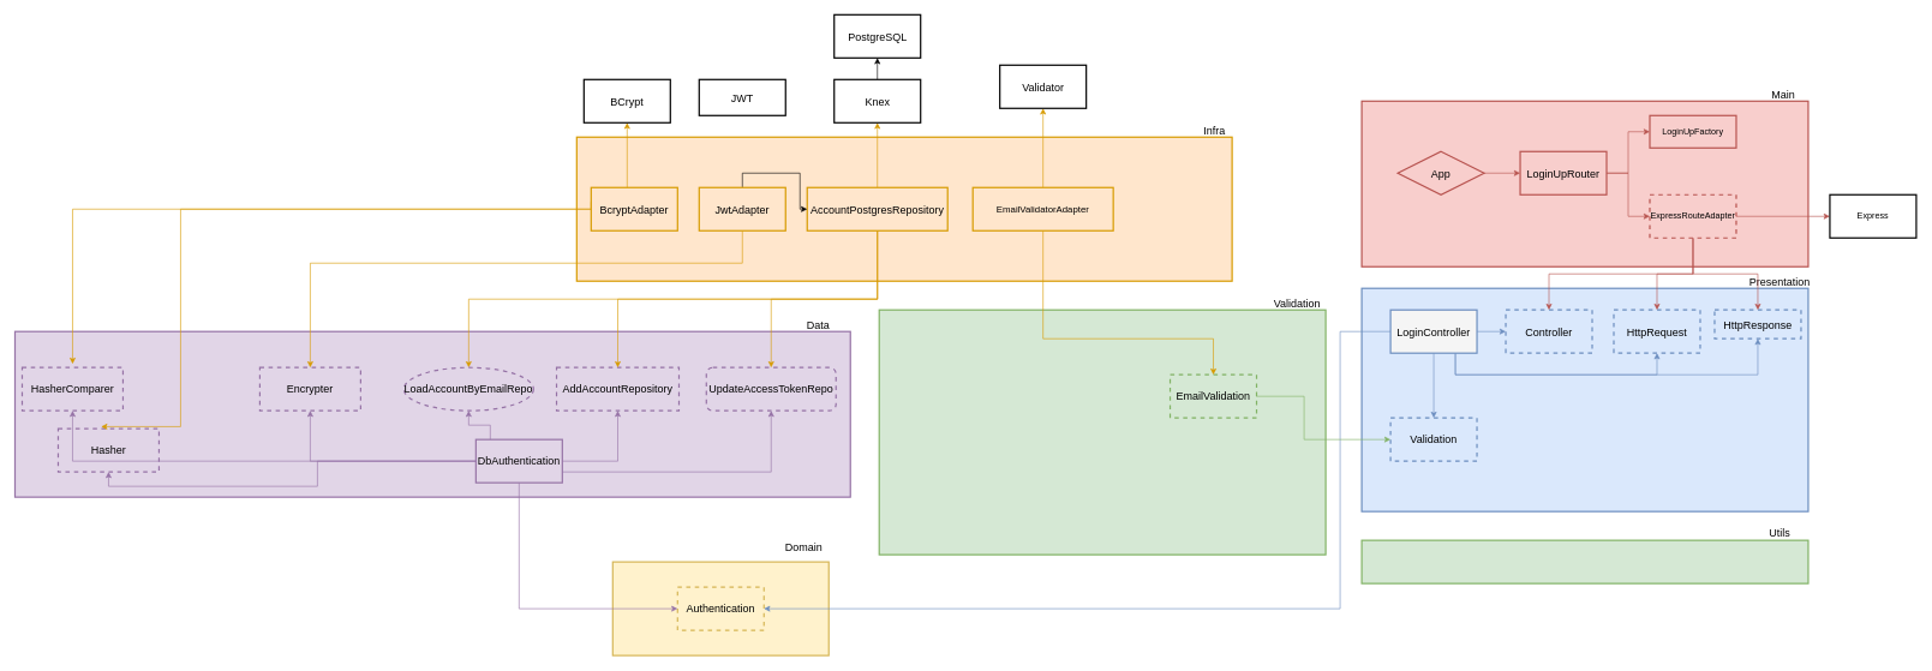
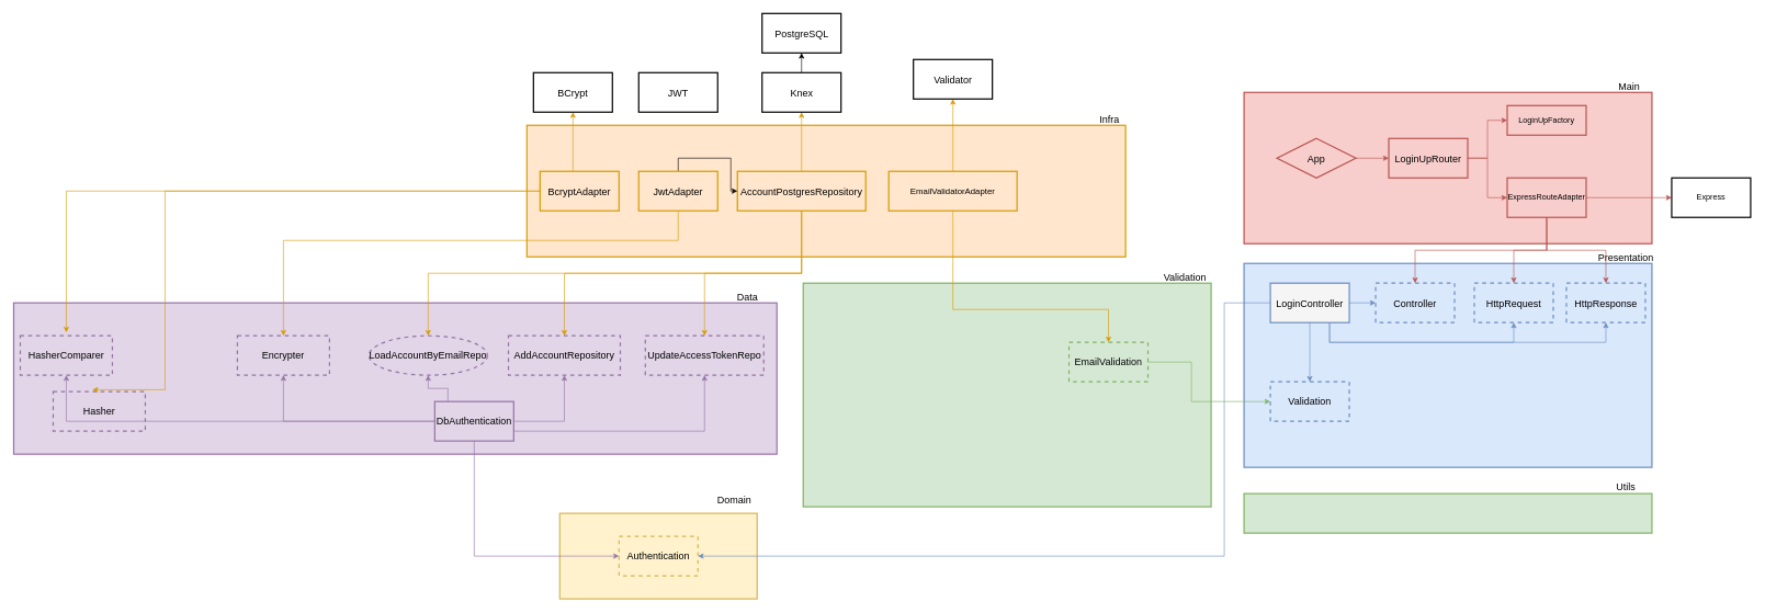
- <mxCell id="63" value="&lt;font style=&quot;font-size: 15px&quot;&gt;JWT&lt;/font&gt;" style="rounded=0;whiteSpace=wrap;html=1;strokeWidth=2;fillColor=#ffffff;gradientColor=none;" parent="1" vertex="1"><mxGeometry x="970" y="110" width="120" height="50" as="geometry" /></mxCell>
+ <mxCell id="63" value="&lt;font style=&quot;font-size: 15px&quot;&gt;JWT&lt;/font&gt;" style="rounded=0;whiteSpace=wrap;html=1;strokeWidth=2;fillColor=#ffffff;gradientColor=none;" parent="1" vertex="1"><mxGeometry x="970" y="110" width="120" height="60" as="geometry" /></mxCell>
- <mxCell id="32" value="ExpressRouteAdapter" style="rounded=0;whiteSpace=wrap;html=1;strokeWidth=2;fillColor=#f8cecc;strokeColor=#b85450;dashed=1;" parent="1" vertex="1"><mxGeometry x="2290" y="270" width="120" height="60" as="geometry" /></mxCell>
+ <mxCell id="32" value="ExpressRouteAdapter" style="rounded=0;whiteSpace=wrap;html=1;strokeWidth=2;fillColor=#f8cecc;strokeColor=#b85450;" parent="1" vertex="1"><mxGeometry x="2290" y="270" width="120" height="60" as="geometry" /></mxCell>
- <mxCell id="15" value="&lt;font style=&quot;font-size: 15px&quot;&gt;HttpResponse&lt;/font&gt;" style="rounded=0;whiteSpace=wrap;html=1;strokeWidth=2;fillColor=#dae8fc;dashed=1;strokeColor=#6c8ebf;" parent="1" vertex="1"><mxGeometry x="2380" y="430" width="120" height="40" as="geometry" /></mxCell>
+ <mxCell id="15" value="&lt;font style=&quot;font-size: 15px&quot;&gt;HttpResponse&lt;/font&gt;" style="rounded=0;whiteSpace=wrap;html=1;strokeWidth=2;fillColor=#dae8fc;dashed=1;strokeColor=#6c8ebf;" parent="1" vertex="1"><mxGeometry x="2380" y="430" width="120" height="60" as="geometry" /></mxCell>
- <mxCell id="68" value="&lt;span style=&quot;font-size: 15px&quot;&gt;UpdateAccessTokenRepo&lt;br&gt;&lt;/span&gt;" style="whiteSpace=wrap;html=1;strokeWidth=2;fillColor=#e1d5e7;strokeColor=#9673a6;dashed=1;rounded=1;" vertex="1" parent="1"><mxGeometry x="980" y="510" width="180" height="60" as="geometry" /></mxCell>
+ <mxCell id="68" value="&lt;span style=&quot;font-size: 15px&quot;&gt;UpdateAccessTokenRepo&lt;br&gt;&lt;/span&gt;" style="rounded=0;whiteSpace=wrap;html=1;strokeWidth=2;fillColor=#e1d5e7;strokeColor=#9673a6;dashed=1;" vertex="1" parent="1"><mxGeometry x="980" y="510" width="180" height="60" as="geometry" /></mxCell>
- <mxCell id="39" style="edgeStyle=orthogonalEdgeStyle;rounded=0;orthogonalLoop=1;jettySize=auto;html=1;exitX=0;exitY=0.5;exitDx=0;exitDy=0;entryX=0.5;entryY=1;entryDx=0;entryDy=0;fillColor=#e1d5e7;strokeColor=#9673a6;" parent="1" source="46" target="37" edge="1"><mxGeometry relative="1" as="geometry"><mxPoint x="480" y="635" as="sourcePoint" /></mxGeometry></mxCell>
